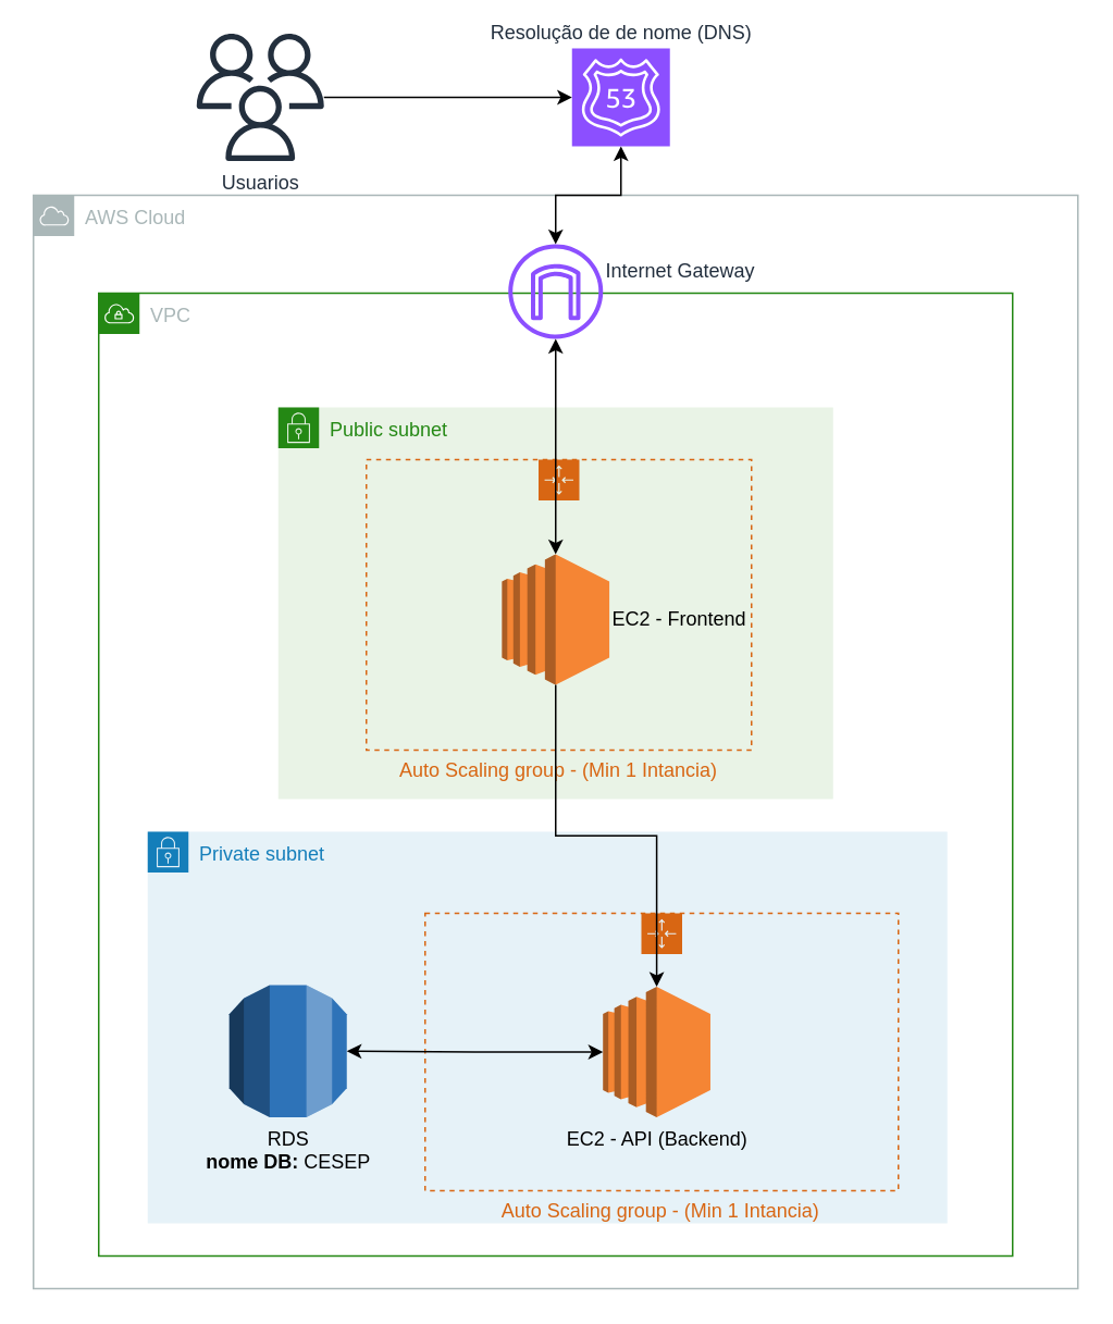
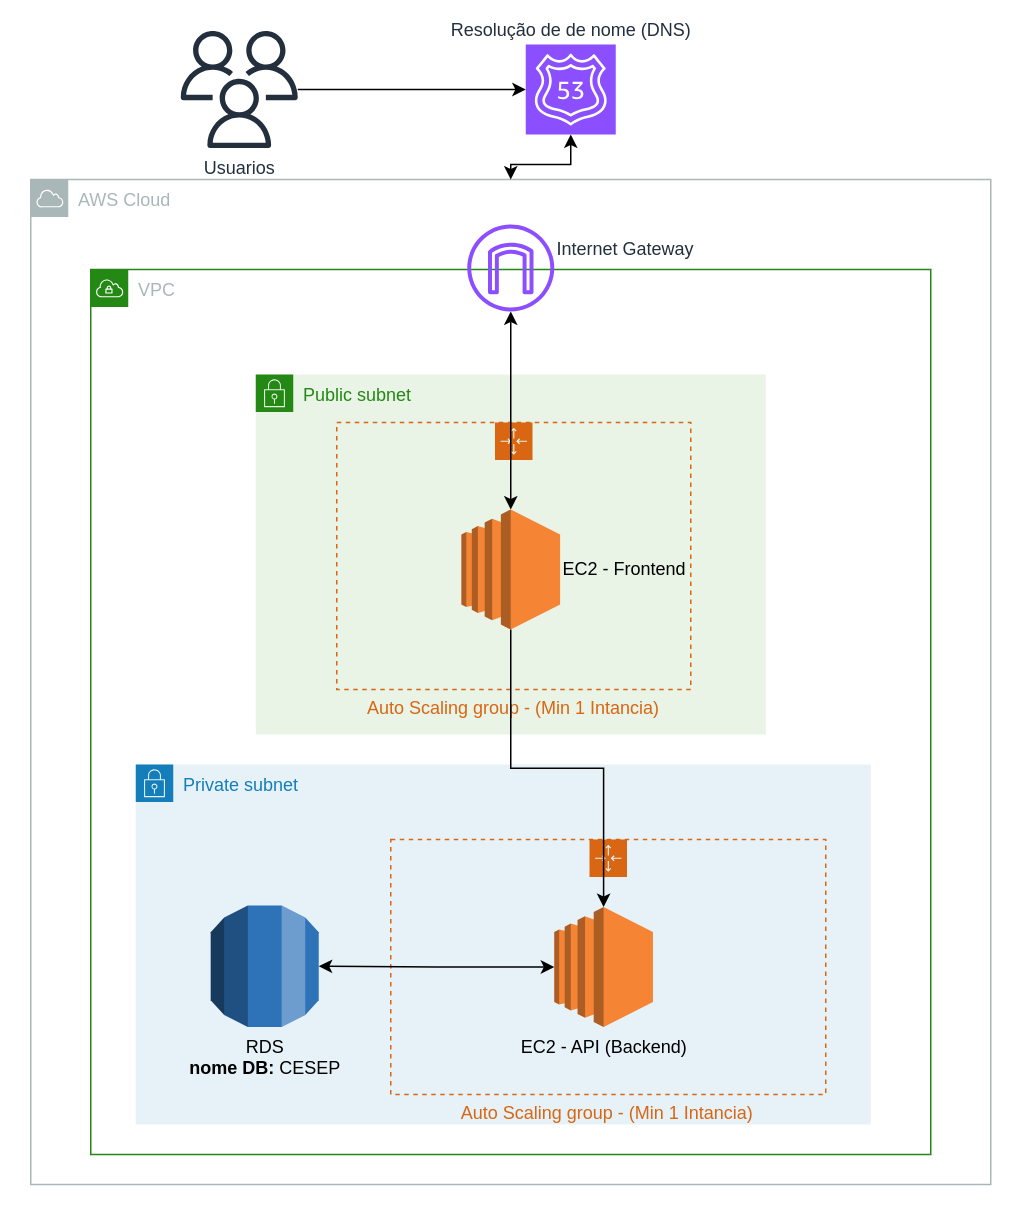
- <mxCell id="7" value="" style="edgeStyle=orthogonalEdgeStyle;rounded=0;orthogonalLoop=1;jettySize=auto;html=1;startArrow=classic;startFill=1;" parent="1" source="8" target="6" edge="1"><mxGeometry relative="1" as="geometry" /></mxCell>
+ <mxCell id="7" value="" style="edgeStyle=orthogonalEdgeStyle;rounded=0;orthogonalLoop=1;jettySize=auto;html=1;startArrow=classic;startFill=1;" parent="1" source="8" target="2" edge="1"><mxGeometry relative="1" as="geometry" /></mxCell>
